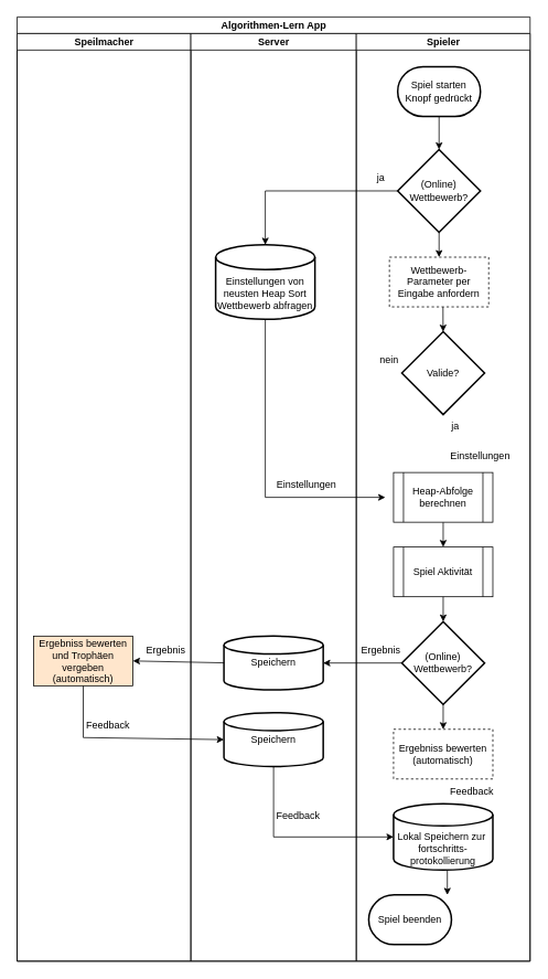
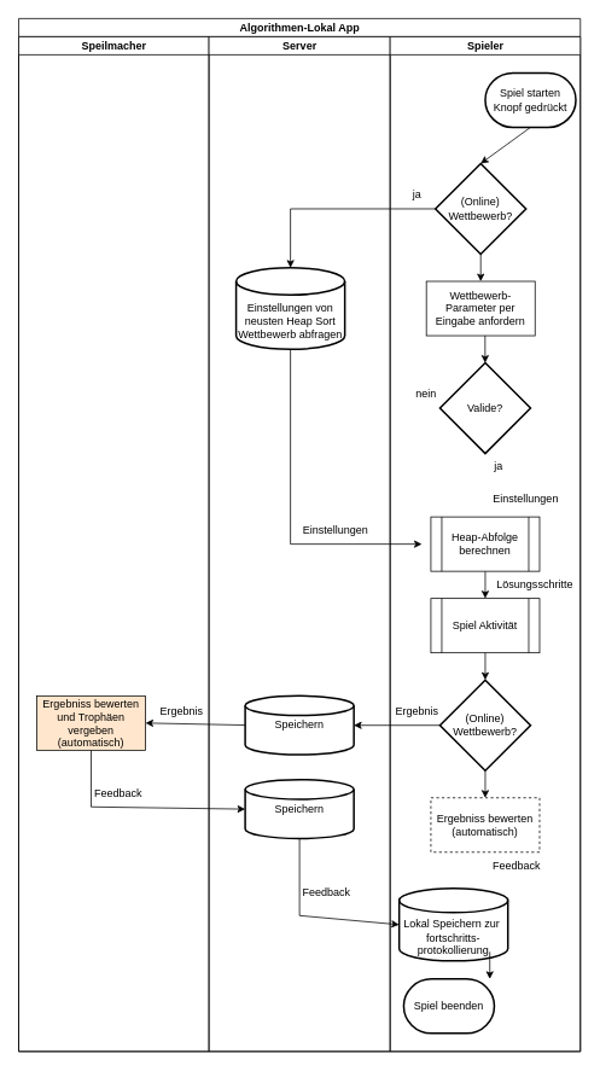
- <mxCell id="2" value="Algorithmen-Lern App" style="swimlane;childLayout=stackLayout;resizeParent=1;resizeParentMax=0;startSize=20;html=1;" parent="1" vertex="1"><mxGeometry x="20" y="20" width="620" height="1140" as="geometry" /></mxCell>
+ <mxCell id="2" value="Algorithmen-Lokal App" style="swimlane;childLayout=stackLayout;resizeParent=1;resizeParentMax=0;startSize=20;html=1;" parent="1" vertex="1"><mxGeometry x="20" y="20" width="620" height="1140" as="geometry" /></mxCell>
- <mxCell id="16" value="Spiel starten Knopf gedrückt" style="strokeWidth=2;html=1;shape=mxgraph.flowchart.terminator;whiteSpace=wrap;" parent="15" vertex="1"><mxGeometry x="50.0" y="40" width="100" height="60" as="geometry" /></mxCell>
+ <mxCell id="16" value="Spiel starten Knopf gedrückt" style="strokeWidth=2;html=1;shape=mxgraph.flowchart.terminator;whiteSpace=wrap;" parent="15" vertex="1"><mxGeometry x="105" y="40" width="100" height="60" as="geometry" /></mxCell>
- <mxCell id="19" value="Wettbewerb-Parameter per Eingabe anfordern" style="rounded=0;whiteSpace=wrap;html=1;dashed=1;" parent="15" vertex="1"><mxGeometry x="40" y="270" width="120" height="60" as="geometry" /></mxCell>
+ <mxCell id="19" value="Wettbewerb-Parameter per Eingabe anfordern" style="rounded=0;whiteSpace=wrap;html=1;" parent="15" vertex="1"><mxGeometry x="40" y="270" width="120" height="60" as="geometry" /></mxCell>
+ <mxCell id="28" value="Lösungsschritte" style="text;html=1;strokeColor=none;fillColor=none;align=center;verticalAlign=middle;whiteSpace=wrap;rounded=0;" parent="15" vertex="1"><mxGeometry x="120" y="590" width="80" height="30" as="geometry" /></mxCell>
- <mxCell id="31" value="&lt;br&gt;&lt;br&gt;Lokal Speichern zur&amp;nbsp;&lt;br&gt;fortschritts-protokollierung" style="strokeWidth=2;html=1;shape=mxgraph.flowchart.database;whiteSpace=wrap;" parent="15" vertex="1"><mxGeometry x="45" y="930" width="120" height="80" as="geometry" /></mxCell>
+ <mxCell id="31" value="&lt;br&gt;&lt;br&gt;Lokal Speichern zur&amp;nbsp;&lt;br&gt;fortschritts-protokollierung" style="strokeWidth=2;html=1;shape=mxgraph.flowchart.database;whiteSpace=wrap;" parent="15" vertex="1"><mxGeometry x="10" y="940" width="120" height="80" as="geometry" /></mxCell>
